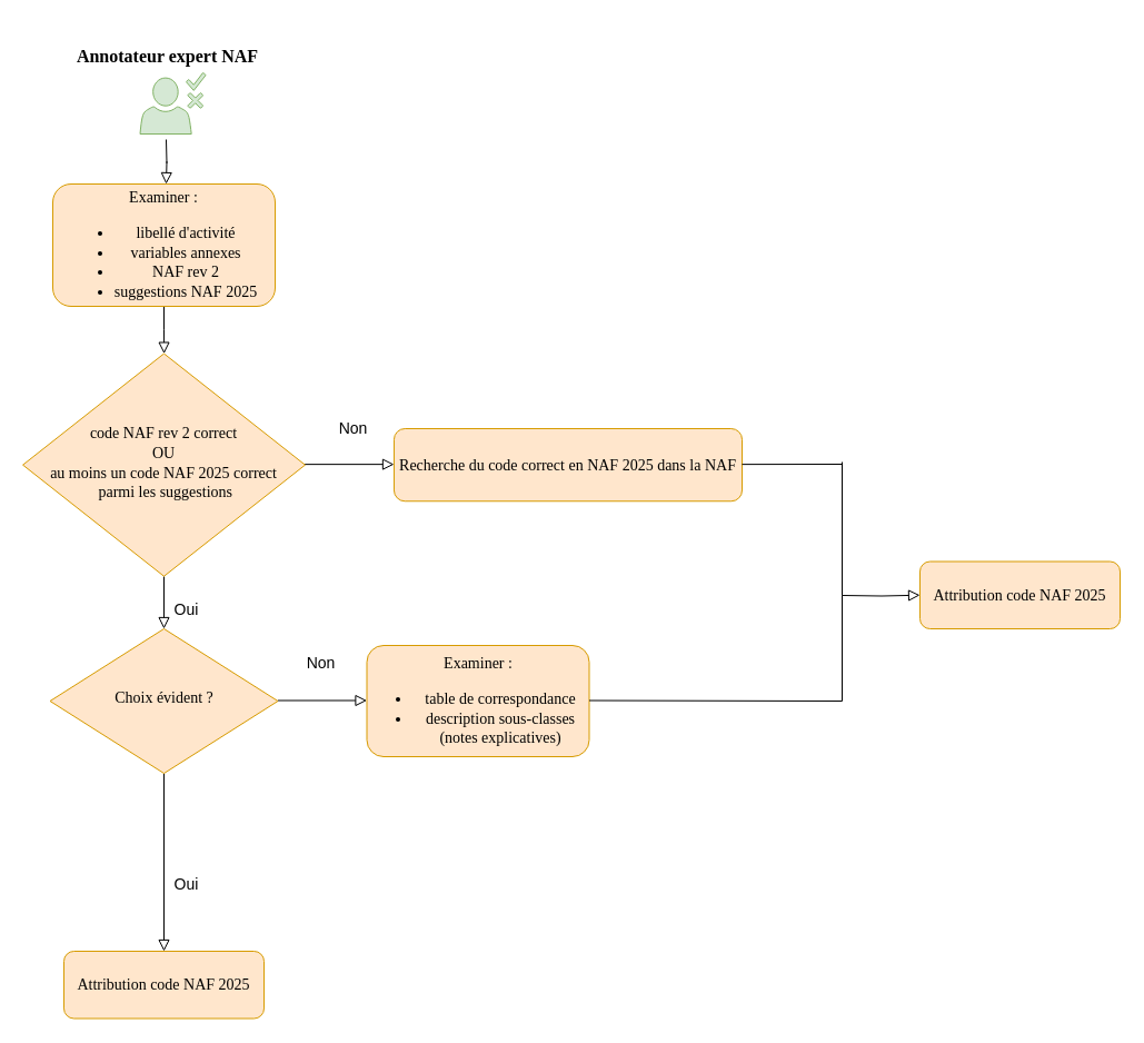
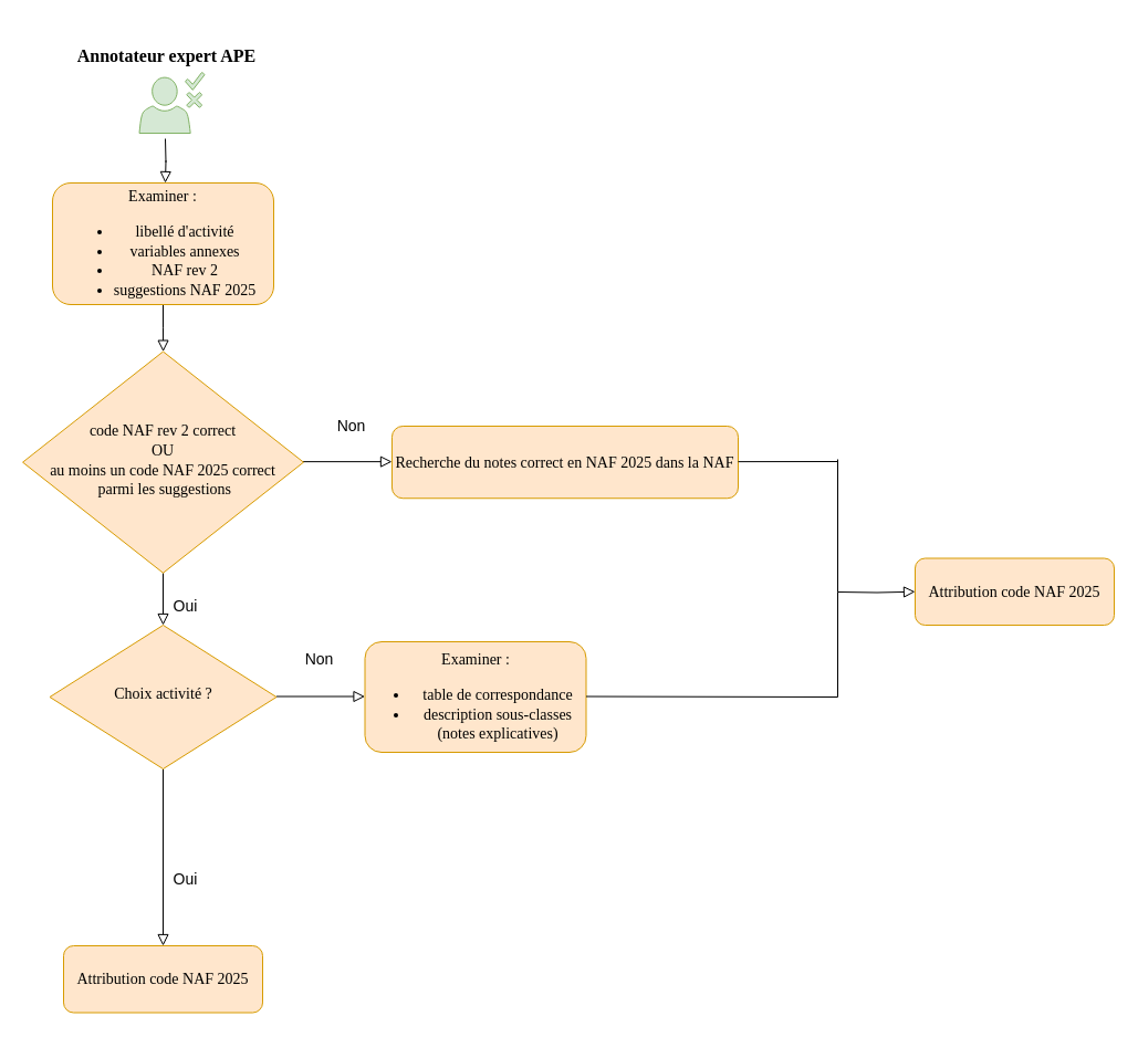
- <mxCell id="13" value="&lt;h2&gt;&lt;font style=&quot;font-size: 16px;&quot; face=&quot;Work sans&quot;&gt;Annotateur expert NAF&lt;br&gt;&lt;/font&gt;&lt;/h2&gt;" style="text;html=1;align=center;verticalAlign=middle;resizable=0;points=[];autosize=1;strokeColor=none;fillColor=none;" parent="1" vertex="1"><mxGeometry x="54.51" y="20" width="190" height="60" as="geometry" /></mxCell>
+ <mxCell id="13" value="&lt;h2&gt;&lt;font style=&quot;font-size: 16px;&quot; face=&quot;Work sans&quot;&gt;Annotateur expert APE&lt;br&gt;&lt;/font&gt;&lt;/h2&gt;" style="text;html=1;align=center;verticalAlign=middle;resizable=0;points=[];autosize=1;strokeColor=none;fillColor=none;" parent="1" vertex="1"><mxGeometry x="54.51" y="20" width="190" height="60" as="geometry" /></mxCell>
- <mxCell id="15" value="&lt;p style=&quot;font-size: 14px;&quot;&gt;&lt;font face=&quot;Work sans&quot;&gt;&lt;font style=&quot;font-size: 14px;&quot;&gt;Recherche du code correct en NAF 2025&lt;/font&gt; dans la NAF&lt;br&gt;&lt;/font&gt;&lt;/p&gt;&lt;p&gt;&lt;/p&gt;" style="rounded=1;whiteSpace=wrap;html=1;fontSize=12;glass=0;strokeWidth=1;shadow=0;fillColor=#ffe6cc;strokeColor=#d79b00;" parent="1" vertex="1"><mxGeometry x="353.96" y="385.01" width="313.04" height="65.25" as="geometry" /></mxCell>
+ <mxCell id="15" value="&lt;p style=&quot;font-size: 14px;&quot;&gt;&lt;font face=&quot;Work sans&quot;&gt;&lt;font style=&quot;font-size: 14px;&quot;&gt;Recherche du notes correct en NAF 2025&lt;/font&gt; dans la NAF&lt;br&gt;&lt;/font&gt;&lt;/p&gt;&lt;p&gt;&lt;/p&gt;" style="rounded=1;whiteSpace=wrap;html=1;fontSize=12;glass=0;strokeWidth=1;shadow=0;fillColor=#ffe6cc;strokeColor=#d79b00;" parent="1" vertex="1"><mxGeometry x="353.96" y="385.01" width="313.04" height="65.25" as="geometry" /></mxCell>
- <mxCell id="8" value="&lt;font size=&quot;1&quot; face=&quot;Work sans&quot;&gt;&lt;span style=&quot;font-size: 14px;&quot;&gt;Choix évident ?&lt;br&gt;&lt;/span&gt;&lt;/font&gt;" style="rhombus;whiteSpace=wrap;html=1;shadow=0;fontFamily=Helvetica;fontSize=12;align=center;strokeWidth=1;spacing=6;spacingTop=-4;fillColor=#ffe6cc;strokeColor=#d79b00;" parent="1" vertex="1"><mxGeometry x="44.5" y="565" width="205" height="130" as="geometry" /></mxCell>
+ <mxCell id="8" value="&lt;font size=&quot;1&quot; face=&quot;Work sans&quot;&gt;&lt;span style=&quot;font-size: 14px;&quot;&gt;Choix activité ?&lt;br&gt;&lt;/span&gt;&lt;/font&gt;" style="rhombus;whiteSpace=wrap;html=1;shadow=0;fontFamily=Helvetica;fontSize=12;align=center;strokeWidth=1;spacing=6;spacingTop=-4;fillColor=#ffe6cc;strokeColor=#d79b00;" parent="1" vertex="1"><mxGeometry x="44.5" y="565" width="205" height="130" as="geometry" /></mxCell>
